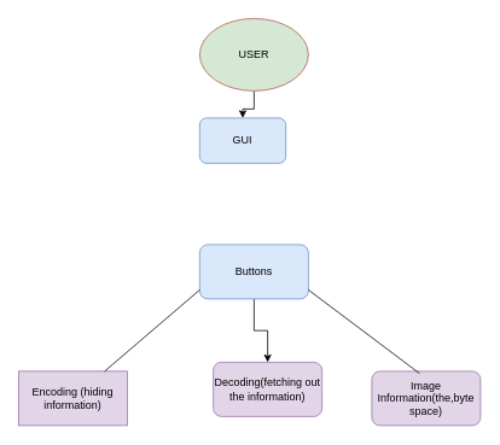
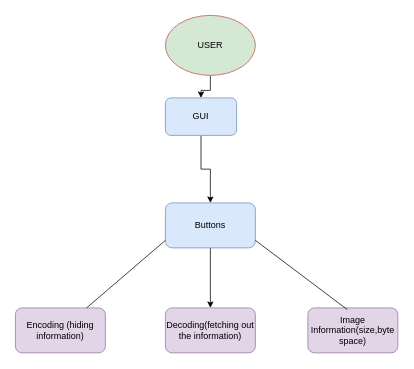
+ <mxCell id="2" value="" style="edgeStyle=orthogonalEdgeStyle;rounded=0;orthogonalLoop=1;jettySize=auto;html=1;" edge="1" parent="1" source="3" target="5"><mxGeometry relative="1" as="geometry" /></mxCell>
- <mxCell id="7" value="Decoding(fetching out the information)" style="rounded=1;whiteSpace=wrap;html=1;fillColor=#e1d5e7;strokeColor=#9673a6;" vertex="1" parent="1"><mxGeometry x="235" y="400" width="120" height="60" as="geometry" /></mxCell>
+ <mxCell id="7" value="Decoding(fetching out the information)" style="rounded=1;whiteSpace=wrap;html=1;fillColor=#e1d5e7;strokeColor=#9673a6;" vertex="1" parent="1"><mxGeometry x="220" y="410" width="120" height="60" as="geometry" /></mxCell>
- <mxCell id="6" value="Encoding (hiding information)" style="whiteSpace=wrap;html=1;fillColor=#e1d5e7;strokeColor=#9673a6;rounded=0;" vertex="1" parent="1"><mxGeometry x="20" y="410" width="120" height="60" as="geometry" /></mxCell>
+ <mxCell id="6" value="Encoding (hiding information)" style="rounded=1;whiteSpace=wrap;html=1;fillColor=#e1d5e7;strokeColor=#9673a6;" vertex="1" parent="1"><mxGeometry x="20" y="410" width="120" height="60" as="geometry" /></mxCell>
- <mxCell id="8" value="Image Information(the,byte&lt;br&gt;space)" style="rounded=1;whiteSpace=wrap;html=1;fillColor=#e1d5e7;strokeColor=#9673a6;" vertex="1" parent="1"><mxGeometry x="410" y="410" width="120" height="60" as="geometry" /></mxCell>
+ <mxCell id="8" value="Image Information(size,byte&lt;br&gt;space)" style="rounded=1;whiteSpace=wrap;html=1;fillColor=#e1d5e7;strokeColor=#9673a6;" vertex="1" parent="1"><mxGeometry x="410" y="410" width="120" height="60" as="geometry" /></mxCell>
